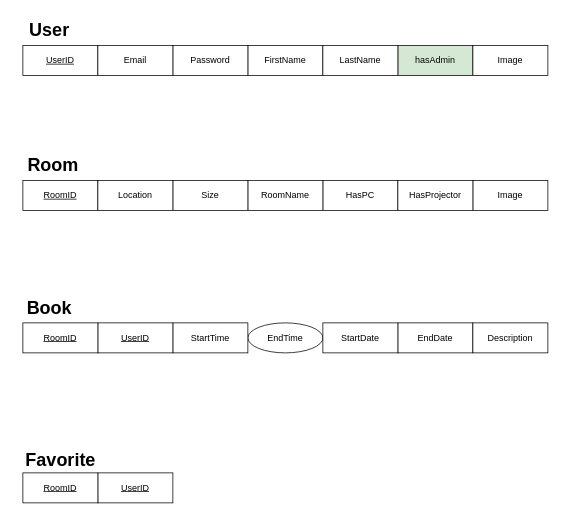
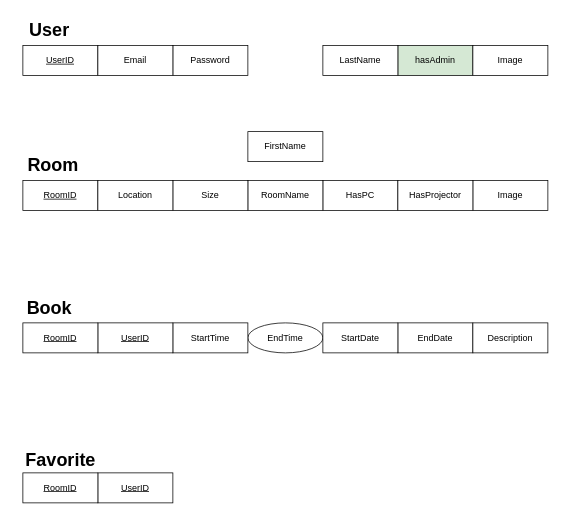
- <mxCell id="9" value="FirstName" style="whiteSpace=wrap;html=1;align=center;" vertex="1" parent="1"><mxGeometry x="330" y="60" width="100" height="40" as="geometry" /></mxCell>
+ <mxCell id="9" value="FirstName" style="whiteSpace=wrap;html=1;align=center;" vertex="1" parent="1"><mxGeometry x="330" y="175" width="100" height="40" as="geometry" /></mxCell>
